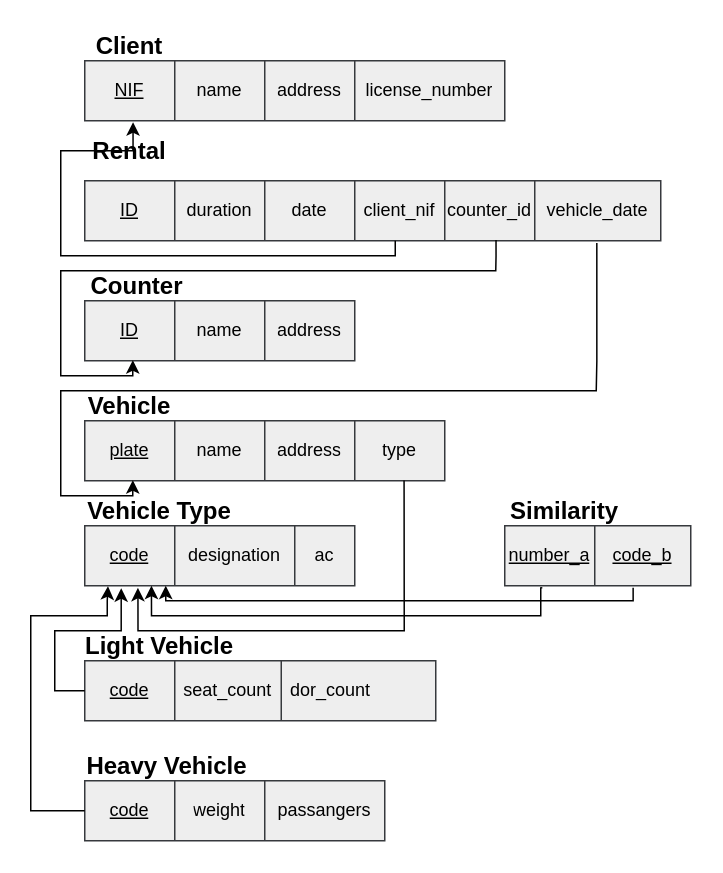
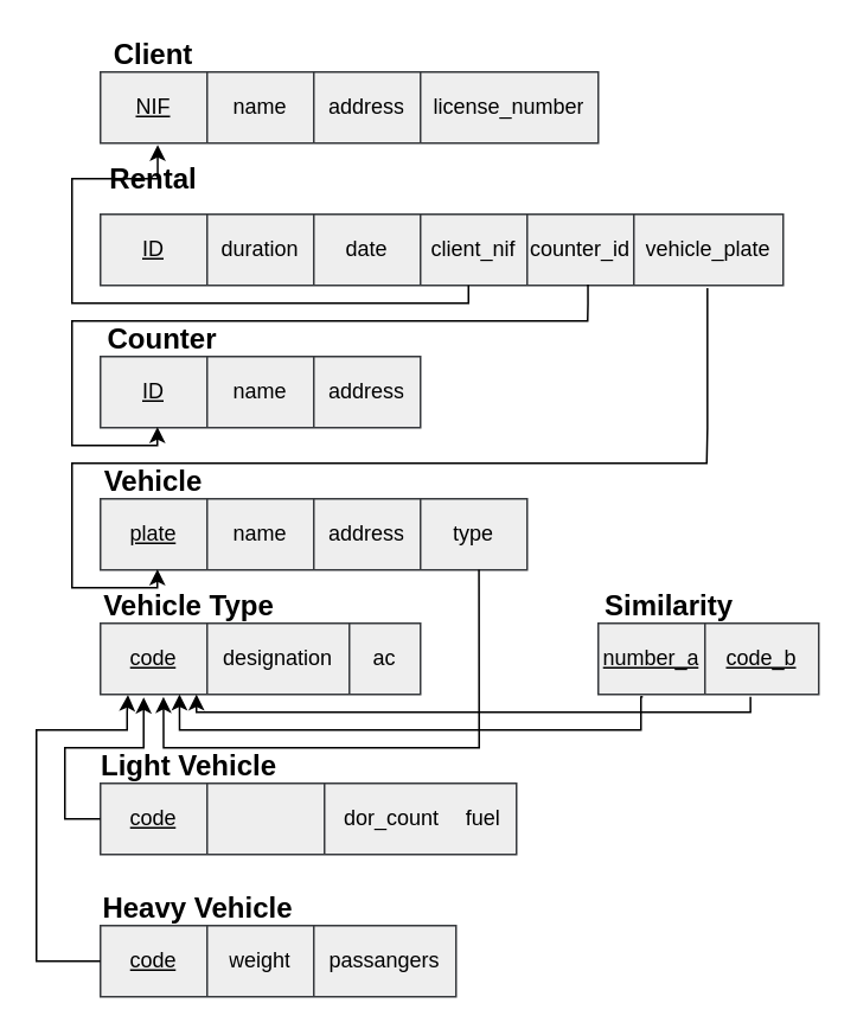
- <mxCell id="16" value="vehicle_date" style="shape=partialRectangle;html=1;whiteSpace=wrap;connectable=0;fillColor=none;top=0;left=0;bottom=0;right=0;overflow=hidden;" vertex="1" parent="10"><mxGeometry x="300" width="84" height="40" as="geometry" /></mxCell>
+ <mxCell id="16" value="vehicle_plate" style="shape=partialRectangle;html=1;whiteSpace=wrap;connectable=0;fillColor=none;top=0;left=0;bottom=0;right=0;overflow=hidden;" vertex="1" parent="10"><mxGeometry x="300" width="84" height="40" as="geometry" /></mxCell>
- <mxCell id="40" value="&lt;span&gt;seat_count&lt;/span&gt;" style="shape=partialRectangle;html=1;whiteSpace=wrap;connectable=0;fillColor=none;top=0;left=0;bottom=0;right=0;overflow=hidden;fontStyle=0" vertex="1" parent="38"><mxGeometry x="60" width="71" height="40" as="geometry" /></mxCell>
+ <mxCell id="42" value="fuel" style="shape=partialRectangle;html=1;whiteSpace=wrap;connectable=0;fillColor=none;top=0;left=0;bottom=0;right=0;overflow=hidden;" vertex="1" parent="38"><mxGeometry x="197" width="37" height="40" as="geometry" /></mxCell>
